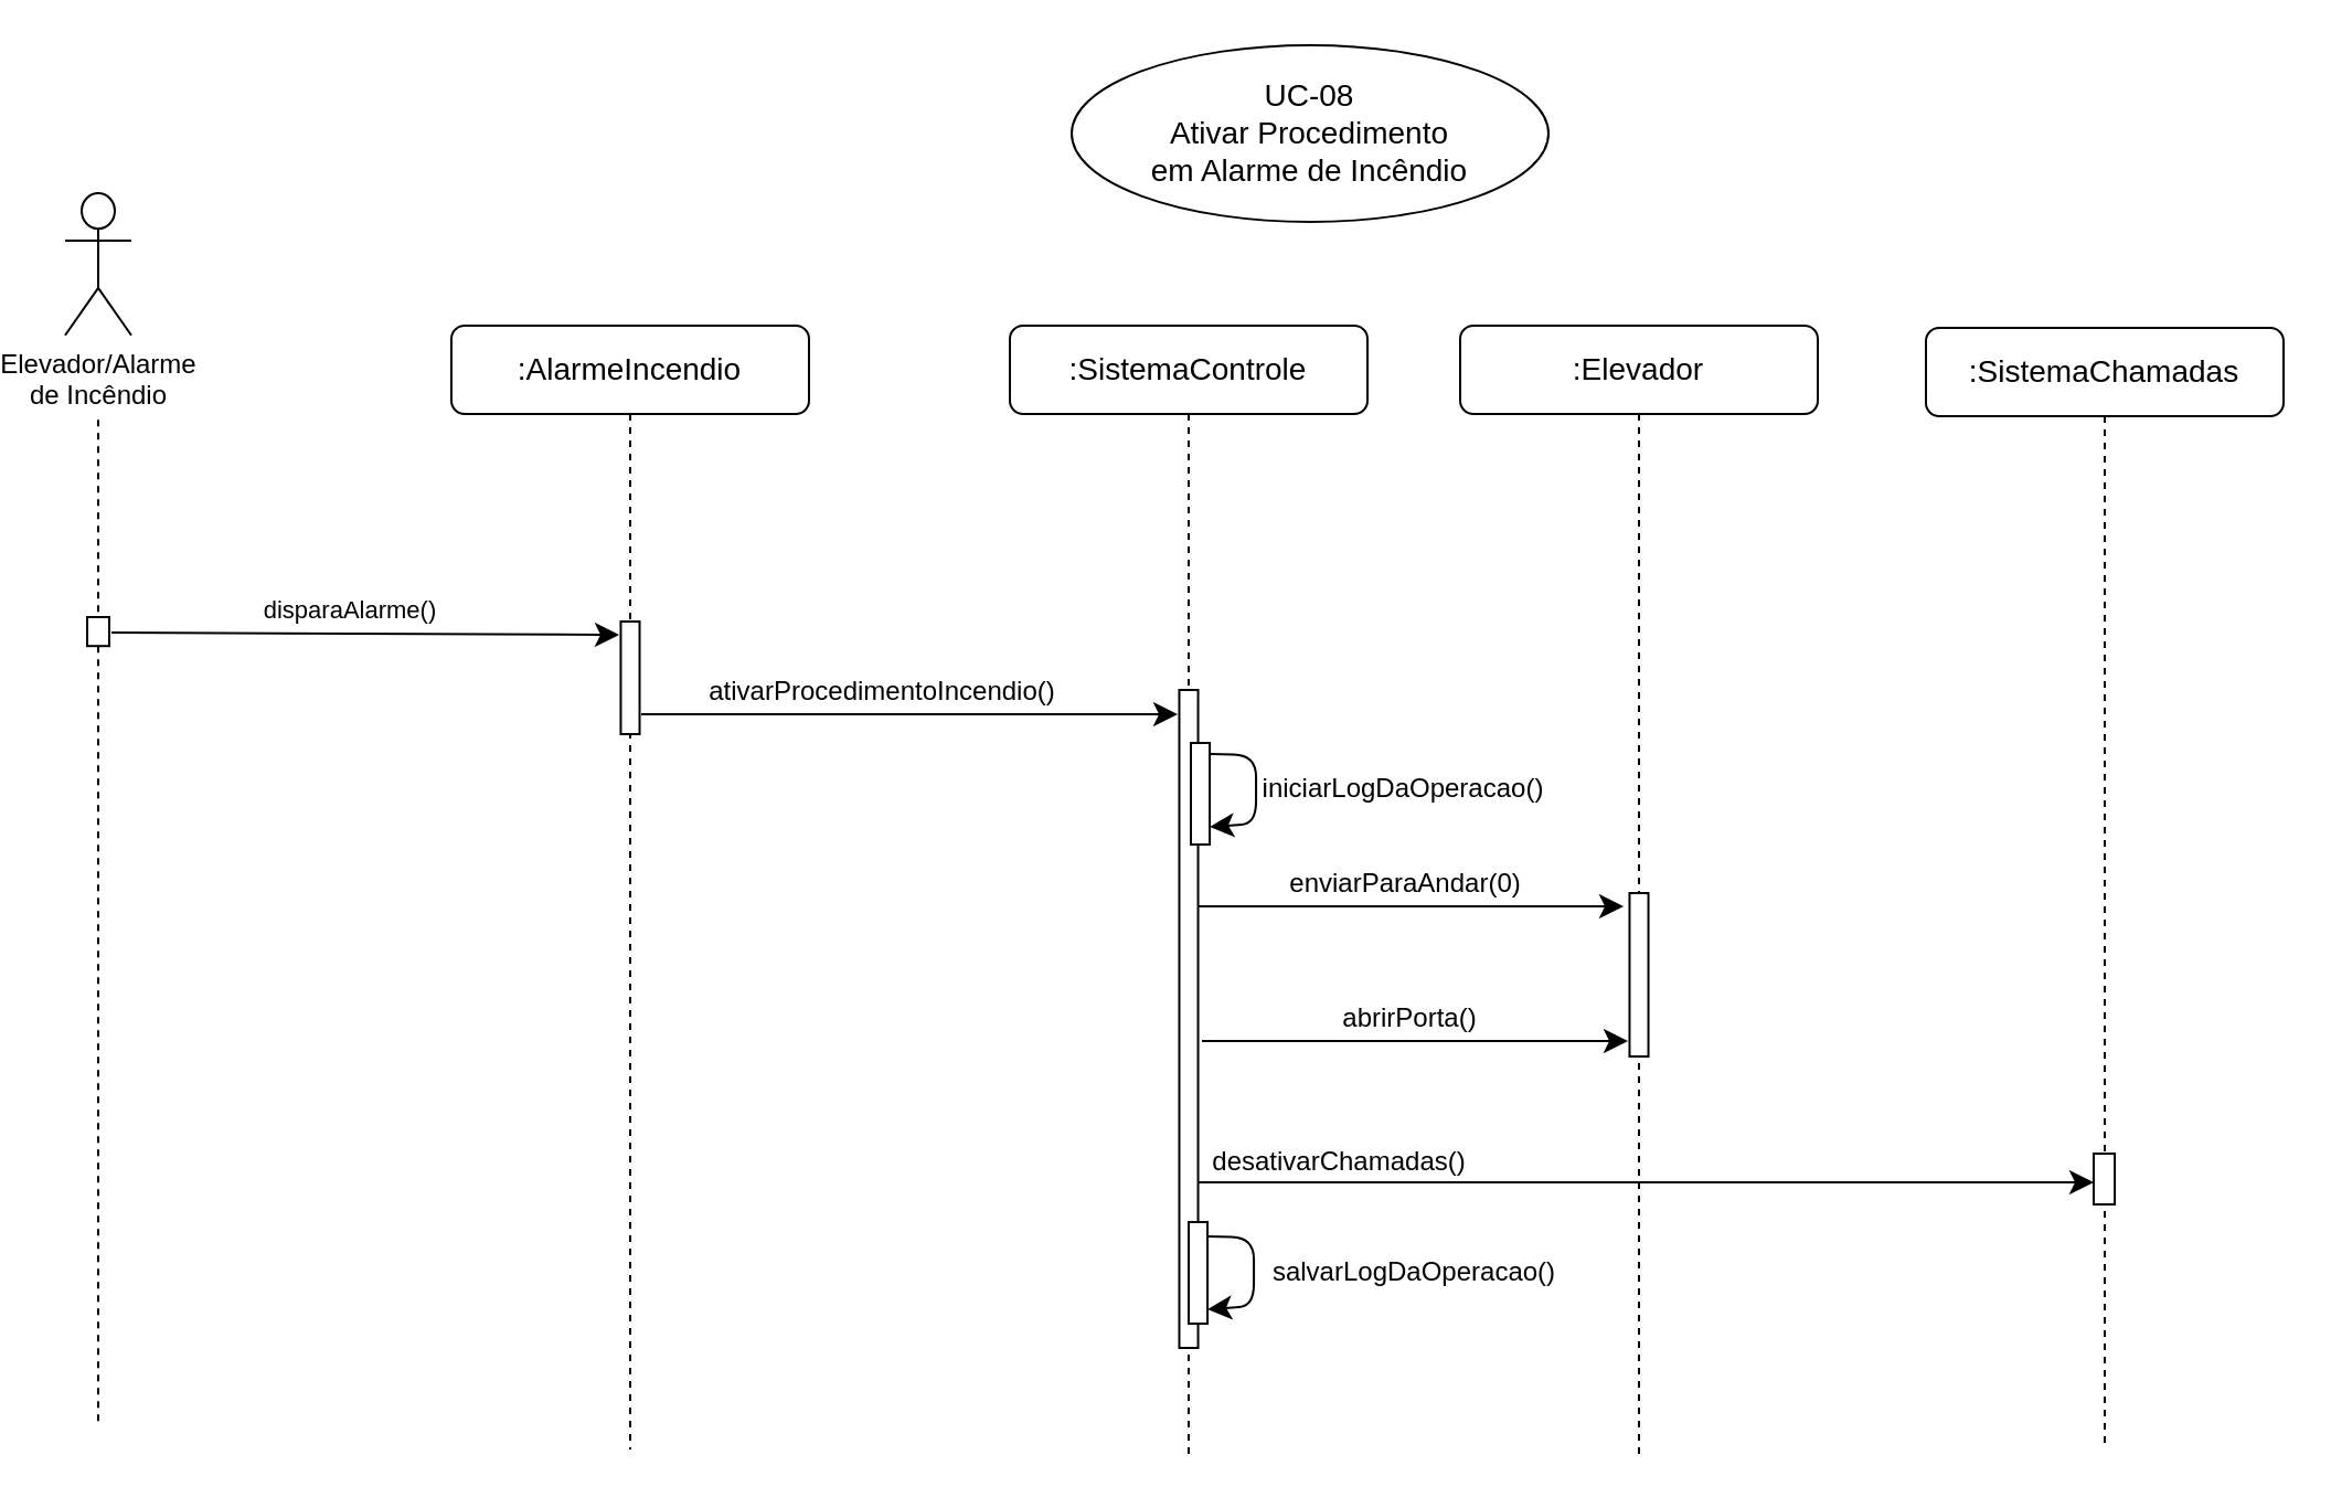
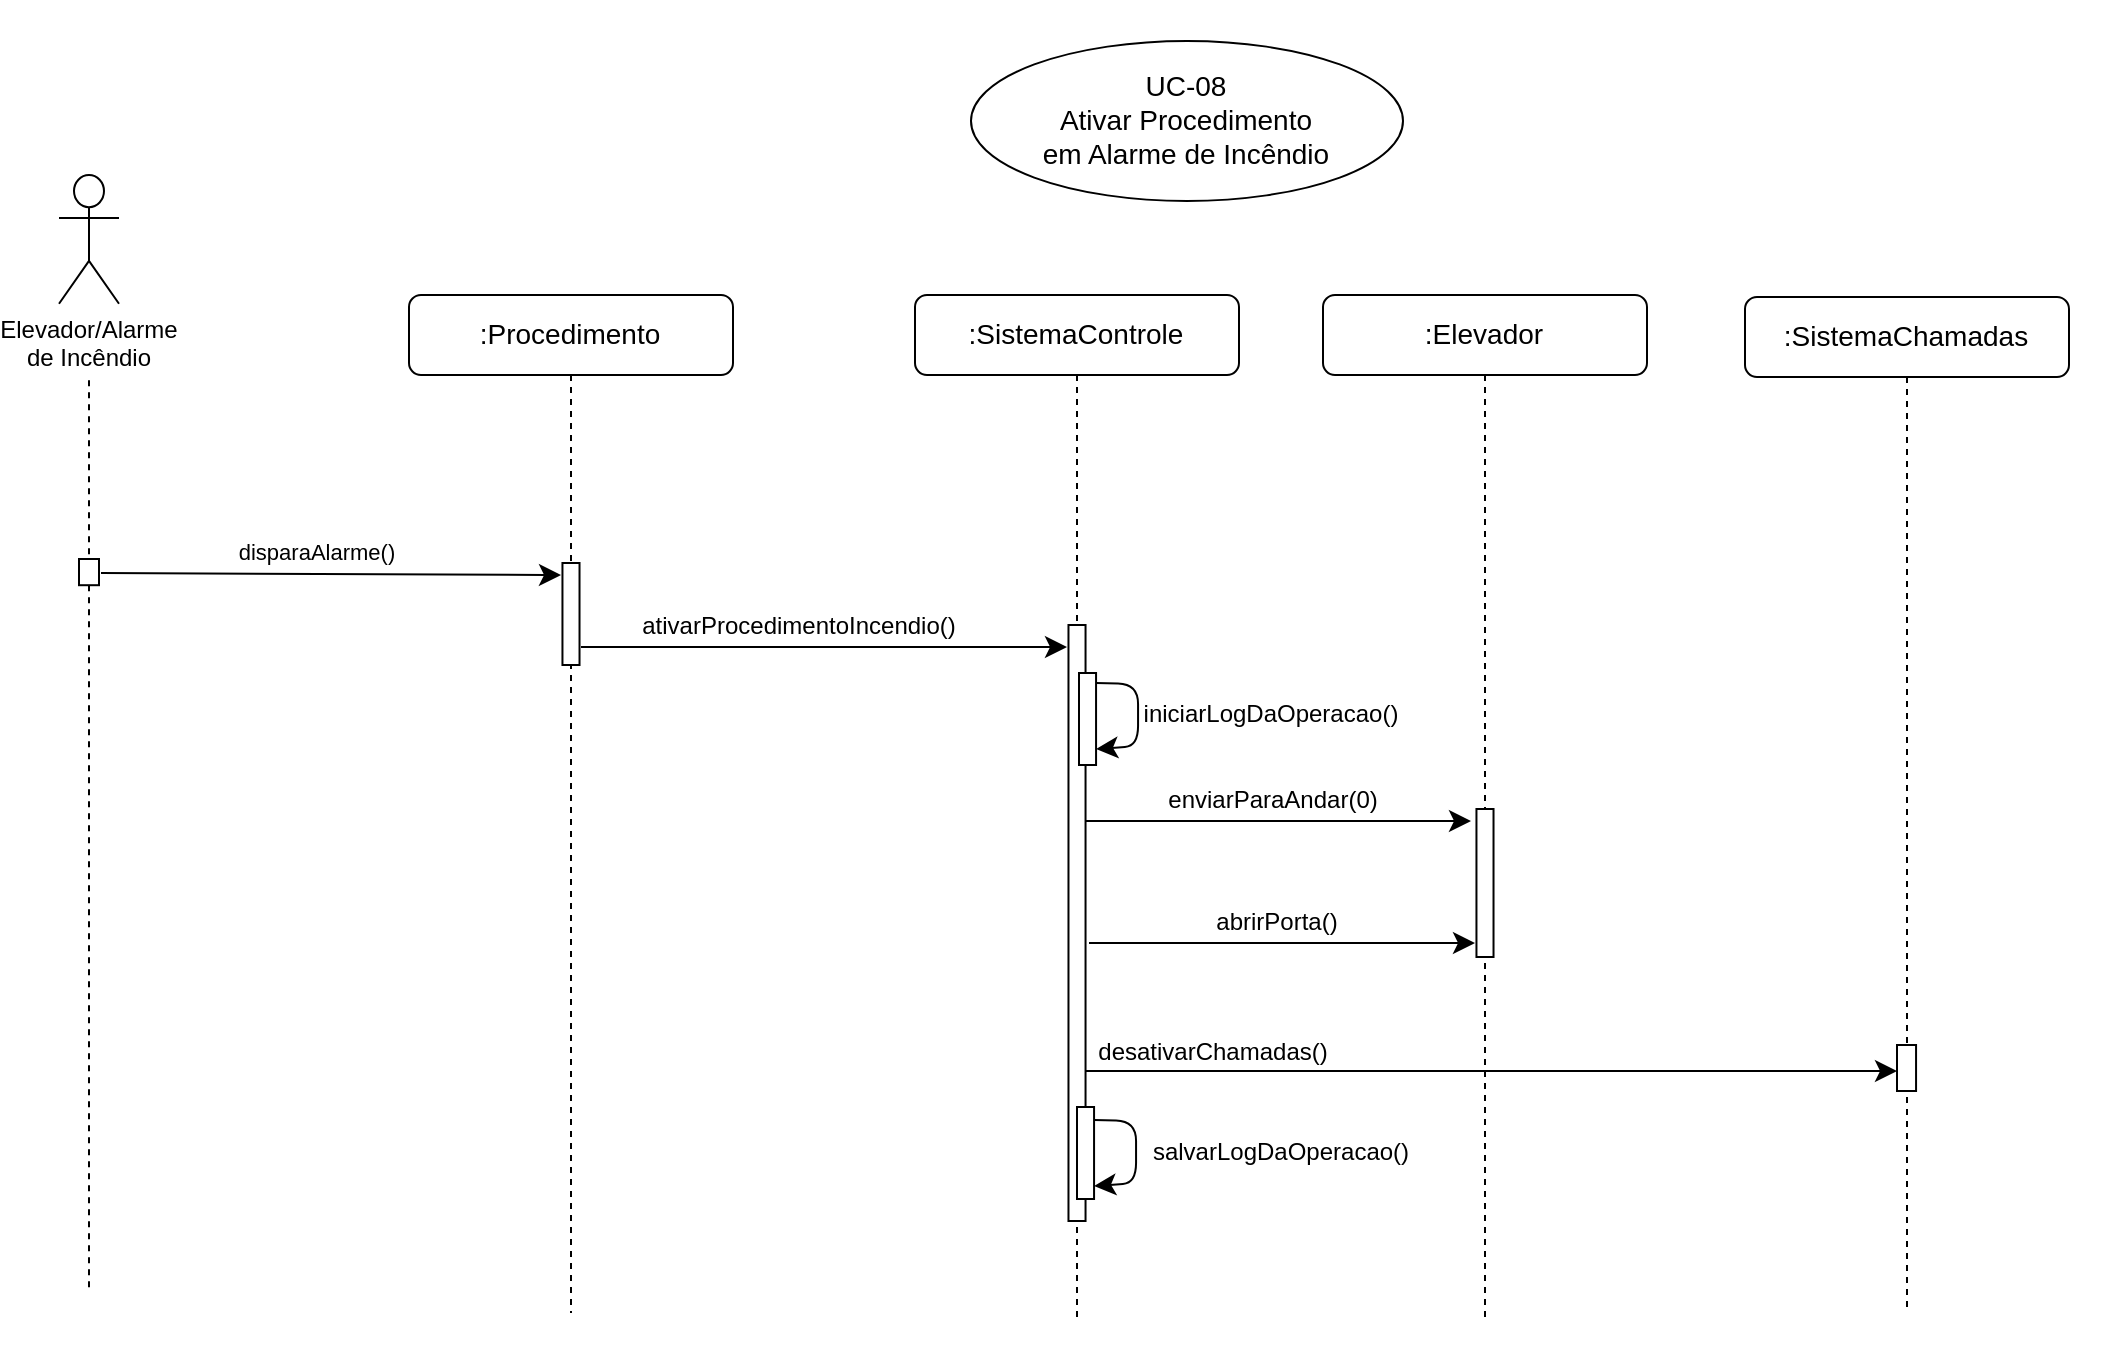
- <mxCell id="10" value=":AlarmeIncendio" style="shape=umlLifeline;perimeter=lifelinePerimeter;whiteSpace=wrap;html=1;container=0;collapsible=0;recursiveResize=0;outlineConnect=0;rounded=1;shadow=0;comic=0;labelBackgroundColor=none;strokeWidth=1;fontFamily=Helvetica;fontSize=14;align=center;" parent="1" vertex="1"><mxGeometry x="195" y="147" width="162" height="509" as="geometry" /></mxCell>
+ <mxCell id="10" value=":Procedimento" style="shape=umlLifeline;perimeter=lifelinePerimeter;whiteSpace=wrap;html=1;container=0;collapsible=0;recursiveResize=0;outlineConnect=0;rounded=1;shadow=0;comic=0;labelBackgroundColor=none;strokeWidth=1;fontFamily=Helvetica;fontSize=14;align=center;" parent="1" vertex="1"><mxGeometry x="195" y="147" width="162" height="509" as="geometry" /></mxCell>
